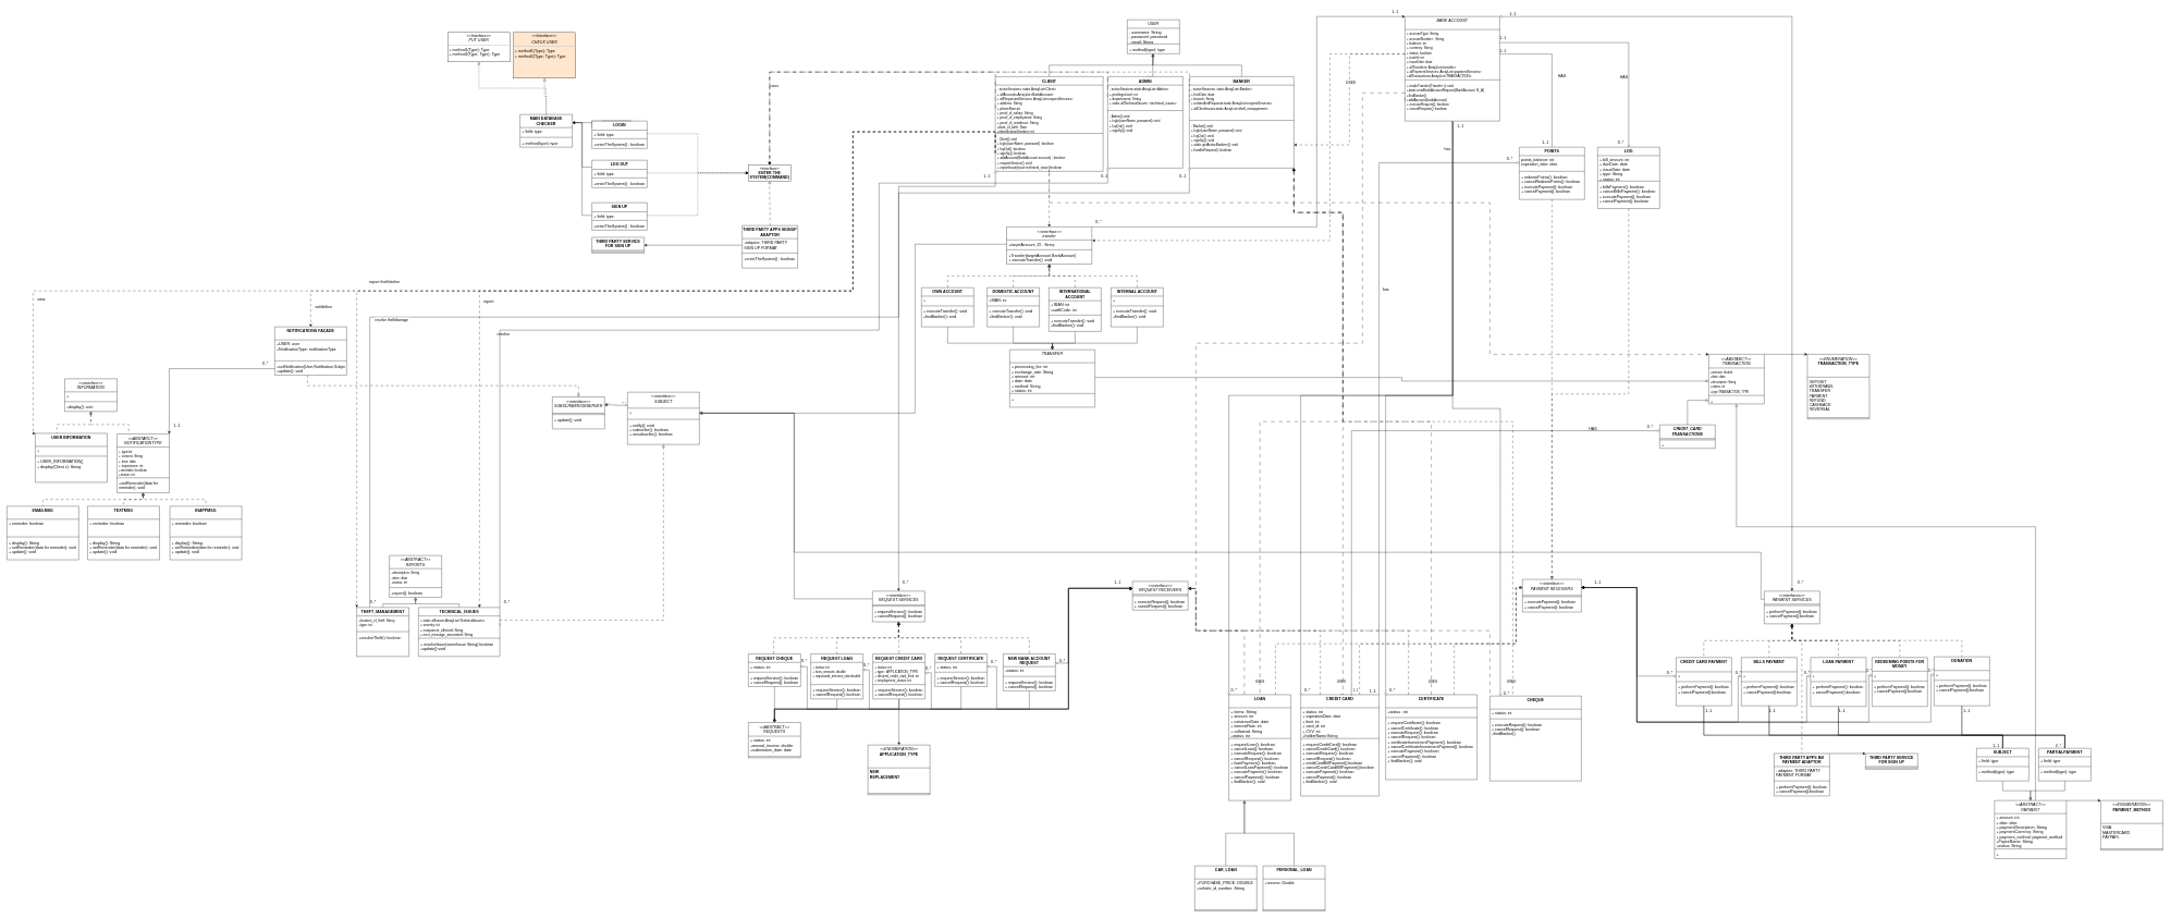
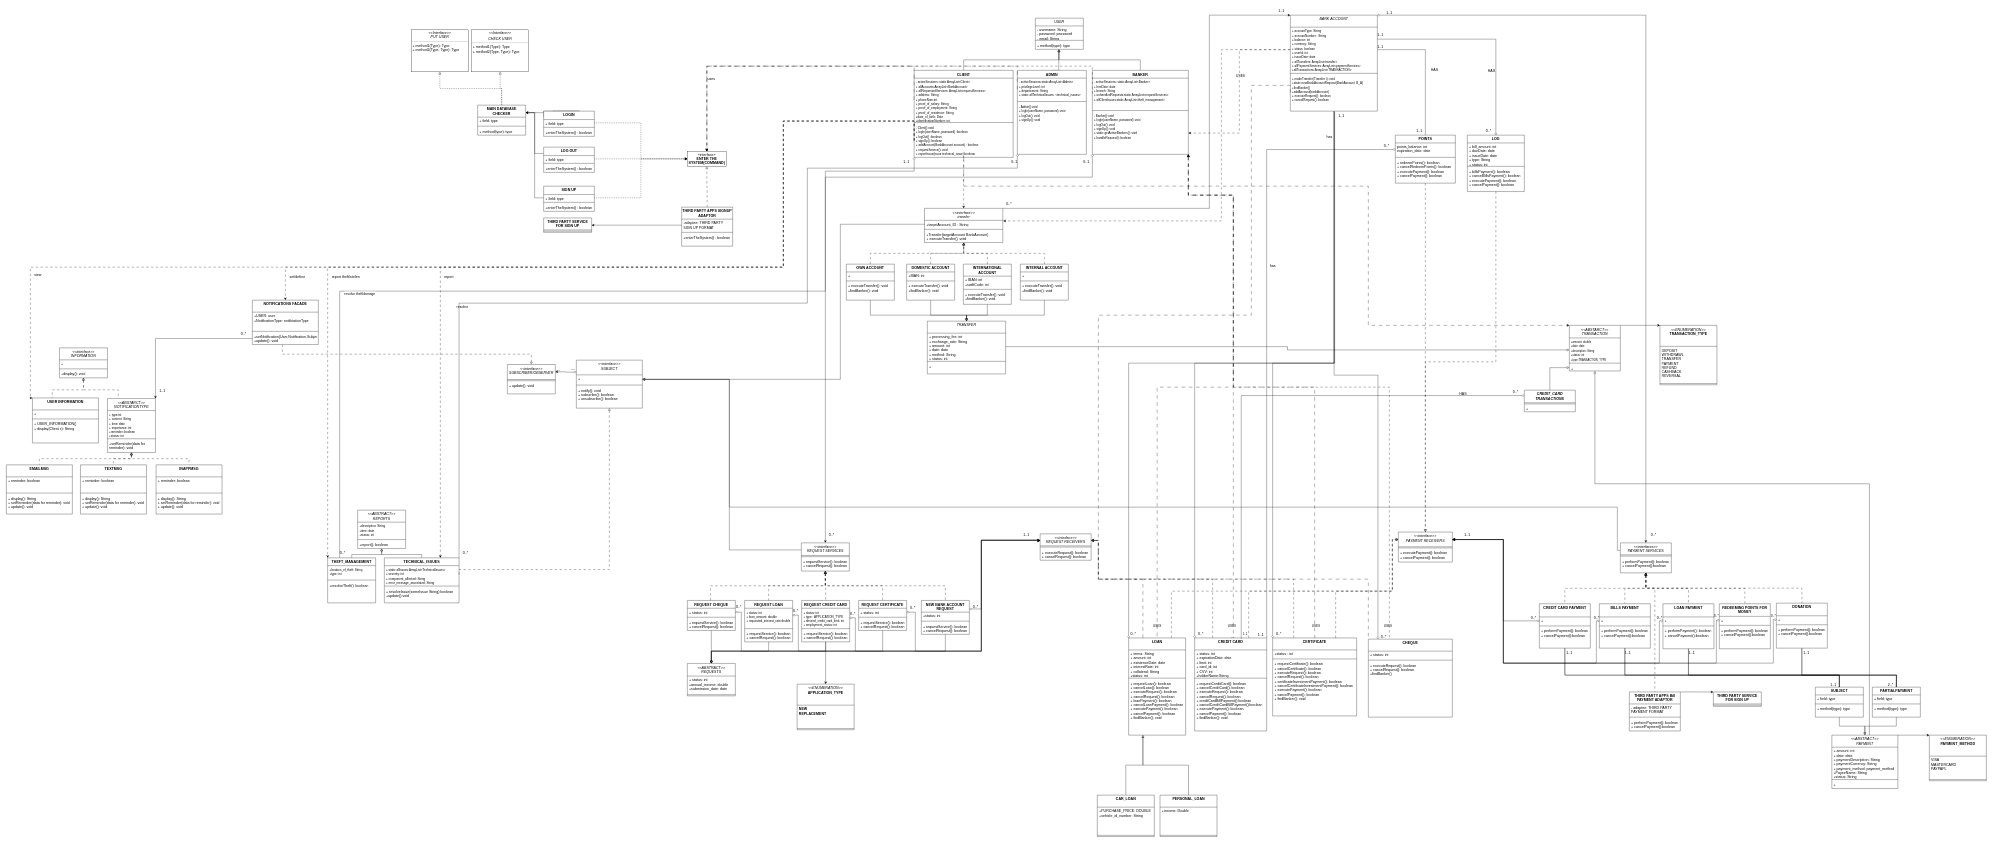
- <mxCell id="2" value="&lt;p style=&quot;margin:0px;margin-top:4px;text-align:center;&quot;&gt;&lt;i&gt;&amp;lt;&amp;lt;Interface&amp;gt;&amp;gt;&lt;/i&gt;&lt;br&gt;&lt;i&gt;PUT USER&lt;/i&gt;&lt;/p&gt;&lt;hr size=&quot;1&quot;&gt;&lt;p style=&quot;margin:0px;margin-left:4px;&quot;&gt;&lt;/p&gt;&lt;p style=&quot;margin:0px;margin-left:4px;&quot;&gt;+ method1(Type): Type&lt;br&gt;+ method2(Type, Type): Type&lt;/p&gt;" style="verticalAlign=top;align=left;overflow=fill;fontSize=12;fontFamily=Helvetica;html=1;whiteSpace=wrap;" parent="1" vertex="1"><mxGeometry x="1370" y="99" width="190" height="90" as="geometry" /></mxCell>
+ <mxCell id="2" value="&lt;p style=&quot;margin:0px;margin-top:4px;text-align:center;&quot;&gt;&lt;i&gt;&amp;lt;&amp;lt;Interface&amp;gt;&amp;gt;&lt;/i&gt;&lt;br&gt;&lt;i&gt;PUT USER&lt;/i&gt;&lt;/p&gt;&lt;hr size=&quot;1&quot;&gt;&lt;p style=&quot;margin:0px;margin-left:4px;&quot;&gt;&lt;/p&gt;&lt;p style=&quot;margin:0px;margin-left:4px;&quot;&gt;+ method1(Type): Type&lt;br&gt;+ method2(Type, Type): Type&lt;/p&gt;" style="verticalAlign=top;align=left;overflow=fill;fontSize=12;fontFamily=Helvetica;html=1;whiteSpace=wrap;" parent="1" vertex="1"><mxGeometry x="1370" y="99" width="190" height="140" as="geometry" /></mxCell>
- <mxCell id="3" value="&lt;p style=&quot;margin:0px;margin-top:4px;text-align:center;&quot;&gt;&lt;i&gt;&amp;lt;&amp;lt;Interface&amp;gt;&amp;gt;&lt;/i&gt;&lt;/p&gt;&lt;p style=&quot;margin:0px;margin-top:4px;text-align:center;&quot;&gt;&lt;i&gt;CHECK USER&lt;br&gt;&lt;/i&gt;&lt;/p&gt;&lt;hr&gt;&lt;p style=&quot;margin:0px;margin-left:4px;&quot;&gt;&lt;/p&gt;&lt;p style=&quot;margin:0px;margin-left:4px;&quot;&gt;+ method1(Type): Type&lt;br&gt;+ method2(Type, Type): Type&lt;/p&gt;" style="verticalAlign=top;align=left;overflow=fill;fontSize=12;fontFamily=Helvetica;html=1;whiteSpace=wrap;fillColor=#ffe6cc;" parent="1" vertex="1"><mxGeometry x="1571" y="99" width="190" height="140" as="geometry" /></mxCell>
+ <mxCell id="3" value="&lt;p style=&quot;margin:0px;margin-top:4px;text-align:center;&quot;&gt;&lt;i&gt;&amp;lt;&amp;lt;Interface&amp;gt;&amp;gt;&lt;/i&gt;&lt;/p&gt;&lt;p style=&quot;margin:0px;margin-top:4px;text-align:center;&quot;&gt;&lt;i&gt;CHECK USER&lt;br&gt;&lt;/i&gt;&lt;/p&gt;&lt;hr&gt;&lt;p style=&quot;margin:0px;margin-left:4px;&quot;&gt;&lt;/p&gt;&lt;p style=&quot;margin:0px;margin-left:4px;&quot;&gt;+ method1(Type): Type&lt;br&gt;+ method2(Type, Type): Type&lt;/p&gt;" style="verticalAlign=top;align=left;overflow=fill;fontSize=12;fontFamily=Helvetica;html=1;whiteSpace=wrap;" parent="1" vertex="1"><mxGeometry x="1571" y="99" width="190" height="140" as="geometry" /></mxCell>
- <mxCell id="303" value="report theft/stolen" style="text;html=1;align=center;verticalAlign=middle;resizable=0;points=[];autosize=1;strokeColor=none;fillColor=none;" vertex="1" parent="1"><mxGeometry x="1116" y="848" width="120" height="30" as="geometry" /></mxCell>
+ <mxCell id="303" value="report theft/stolen" style="text;html=1;align=center;verticalAlign=middle;resizable=0;points=[];autosize=1;strokeColor=none;fillColor=none;" vertex="1" parent="1"><mxGeometry x="1091" y="908" width="120" height="30" as="geometry" /></mxCell>
- <mxCell id="291" value="set/define" style="text;html=1;align=center;verticalAlign=middle;resizable=0;points=[];autosize=1;strokeColor=none;fillColor=none;" vertex="1" parent="1"><mxGeometry x="950" y="923" width="80" height="30" as="geometry" /></mxCell>
+ <mxCell id="291" value="set/define" style="text;html=1;align=center;verticalAlign=middle;resizable=0;points=[];autosize=1;strokeColor=none;fillColor=none;" vertex="1" parent="1"><mxGeometry x="950" y="908" width="80" height="30" as="geometry" /></mxCell>
